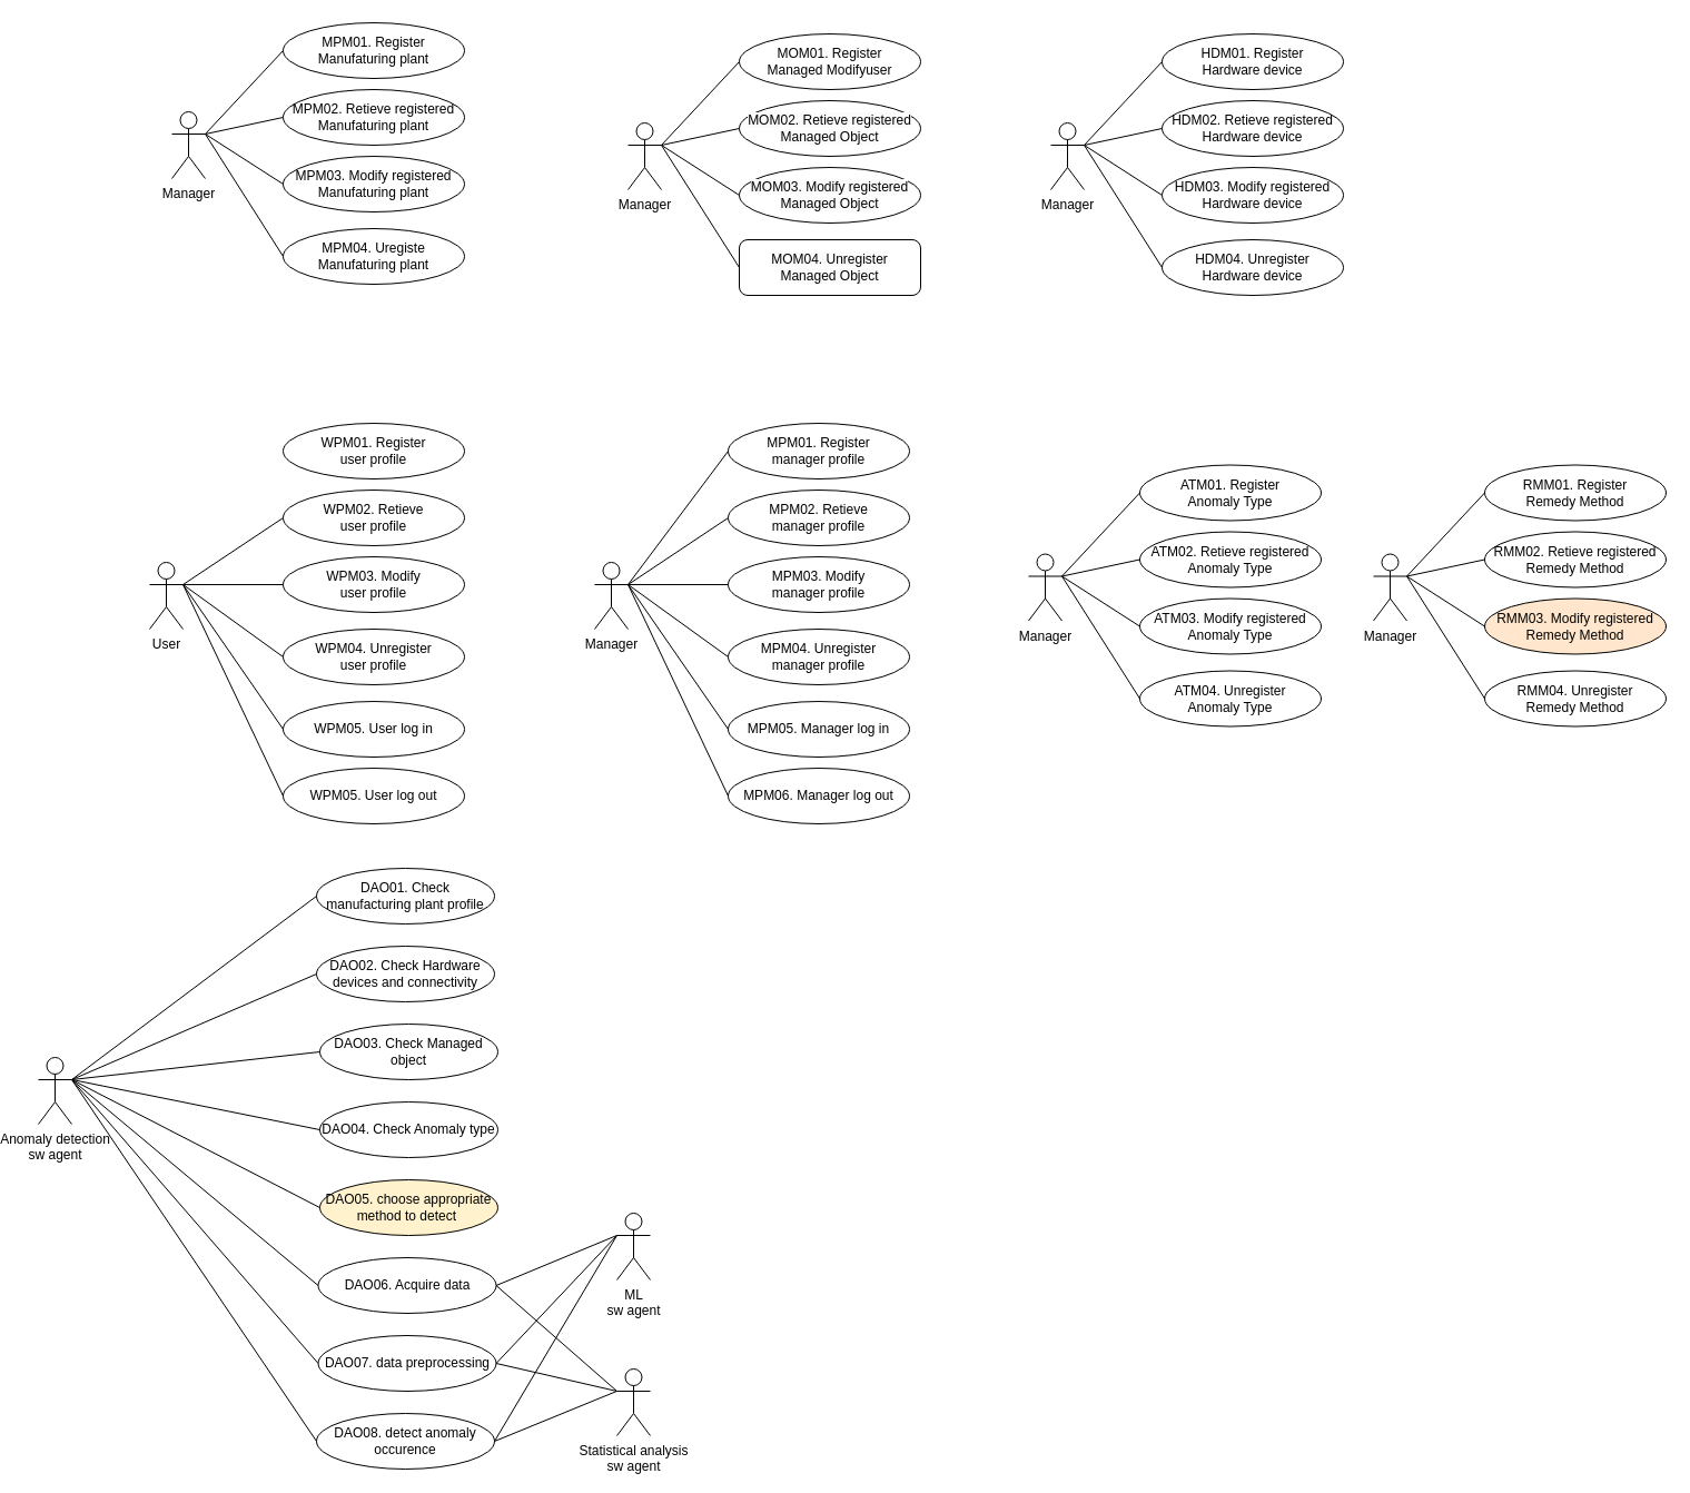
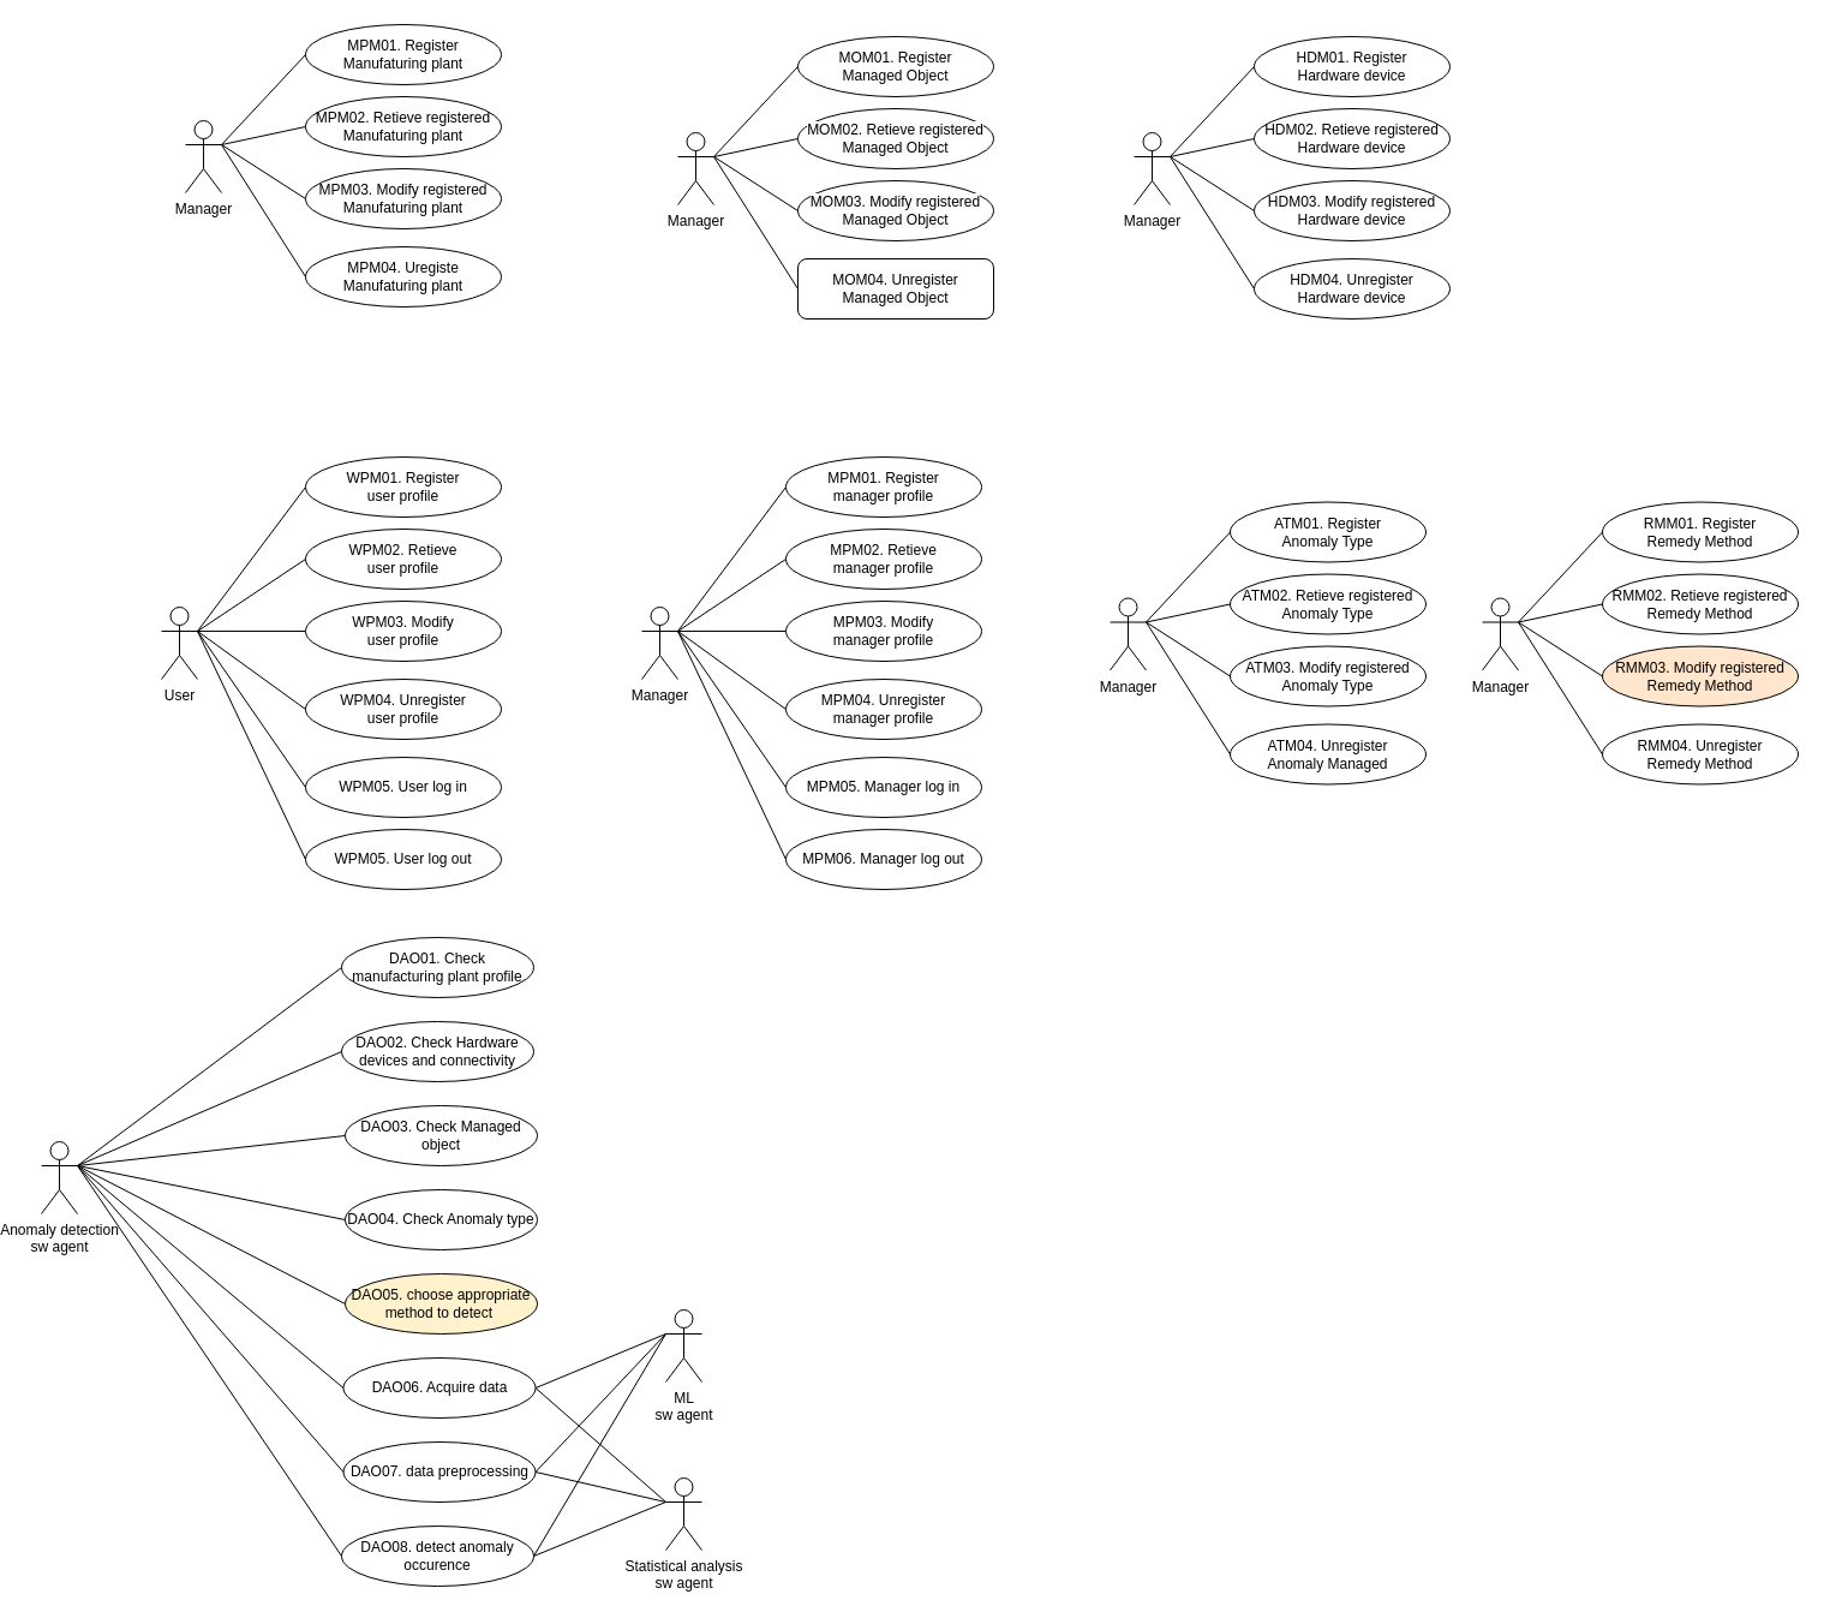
- <mxCell id="12" value="MOM01. Register &lt;br&gt;Managed Modifyuser" style="ellipse;whiteSpace=wrap;html=1;" vertex="1" parent="1"><mxGeometry x="650" y="30" width="163" height="50" as="geometry" /></mxCell>
+ <mxCell id="12" value="MOM01. Register &lt;br&gt;Managed Object" style="ellipse;whiteSpace=wrap;html=1;" vertex="1" parent="1"><mxGeometry x="650" y="30" width="163" height="50" as="geometry" /></mxCell>
+ <mxCell id="34" value="" style="endArrow=none;html=1;rounded=0;exitX=1;exitY=0.333;exitDx=0;exitDy=0;exitPerimeter=0;entryX=0;entryY=0.5;entryDx=0;entryDy=0;" edge="1" parent="1" source="29" target="30"><mxGeometry width="50" height="50" relative="1" as="geometry"><mxPoint x="400" y="640" as="sourcePoint" /><mxPoint x="450" y="590" as="targetPoint" /></mxGeometry></mxCell>
- <mxCell id="59" value="ATM04. Unregister &lt;br&gt;Anomaly Type" style="ellipse;whiteSpace=wrap;html=1;" vertex="1" parent="1"><mxGeometry x="1010" y="602.5" width="163" height="50" as="geometry" /></mxCell>
+ <mxCell id="59" value="ATM04. Unregister &lt;br&gt;Anomaly Managed" style="ellipse;whiteSpace=wrap;html=1;" vertex="1" parent="1"><mxGeometry x="1010" y="602.5" width="163" height="50" as="geometry" /></mxCell>
